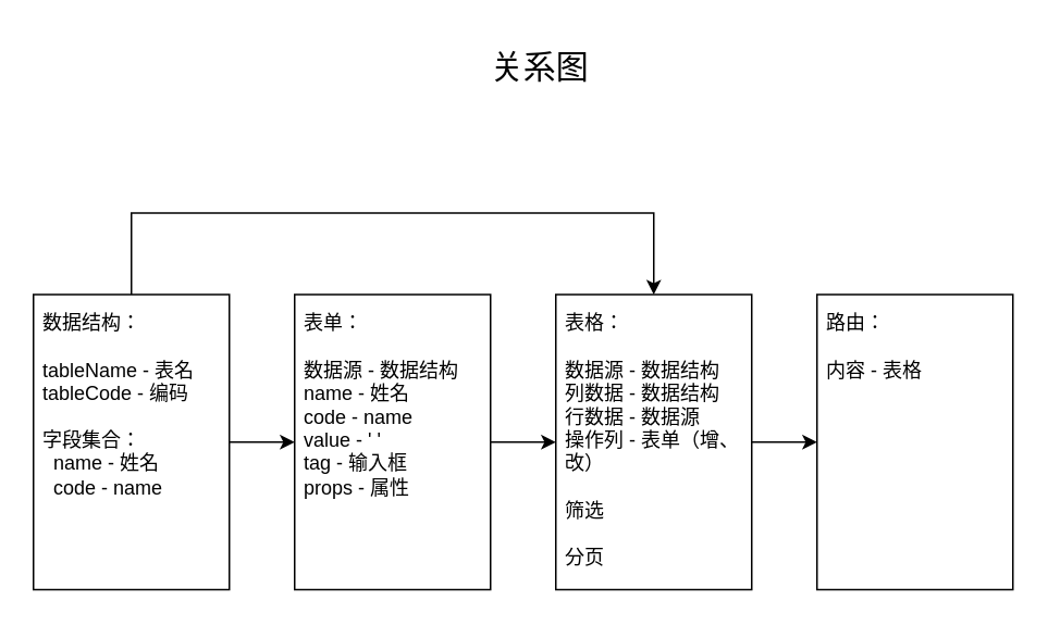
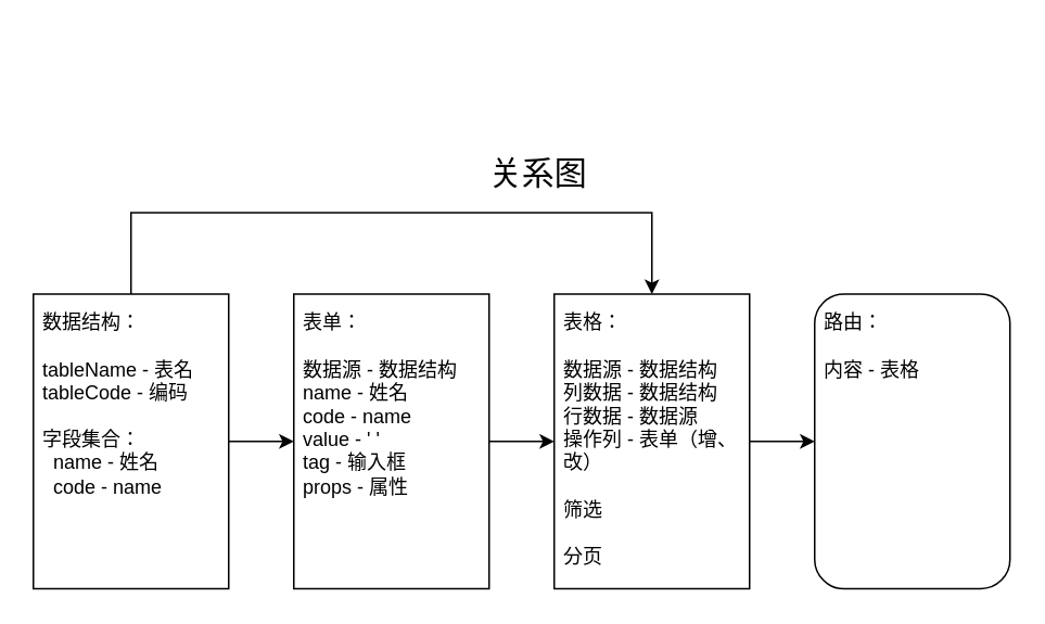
- <mxCell id="10" value="关系图" style="text;html=1;align=center;verticalAlign=middle;resizable=0;points=[];autosize=1;strokeColor=none;fillColor=none;fontFamily=Helvetica;fontSize=20;fontColor=default;" parent="1" vertex="1"><mxGeometry x="290" y="20" width="80" height="40" as="geometry" /></mxCell>
+ <mxCell id="10" value="关系图" style="text;html=1;align=center;verticalAlign=middle;resizable=0;points=[];autosize=1;strokeColor=none;fillColor=none;fontFamily=Helvetica;fontSize=20;fontColor=default;" parent="1" vertex="1"><mxGeometry x="290" y="85" width="80" height="40" as="geometry" /></mxCell>
- <mxCell id="9" value="路由：&lt;div&gt;&lt;br&gt;&lt;/div&gt;&lt;div&gt;内容 - 表格&lt;/div&gt;" style="rounded=0;whiteSpace=wrap;html=1;strokeColor=default;align=left;verticalAlign=top;fontFamily=Helvetica;fontSize=12;fontColor=default;fillColor=default;spacing=6;" parent="1" vertex="1"><mxGeometry x="500" y="180" width="120" height="181" as="geometry" /></mxCell>
+ <mxCell id="9" value="路由：&lt;div&gt;&lt;br&gt;&lt;/div&gt;&lt;div&gt;内容 - 表格&lt;/div&gt;" style="whiteSpace=wrap;html=1;strokeColor=default;align=left;verticalAlign=top;fontFamily=Helvetica;fontSize=12;fontColor=default;fillColor=default;spacing=6;rounded=1;" parent="1" vertex="1"><mxGeometry x="500" y="180" width="120" height="181" as="geometry" /></mxCell>
